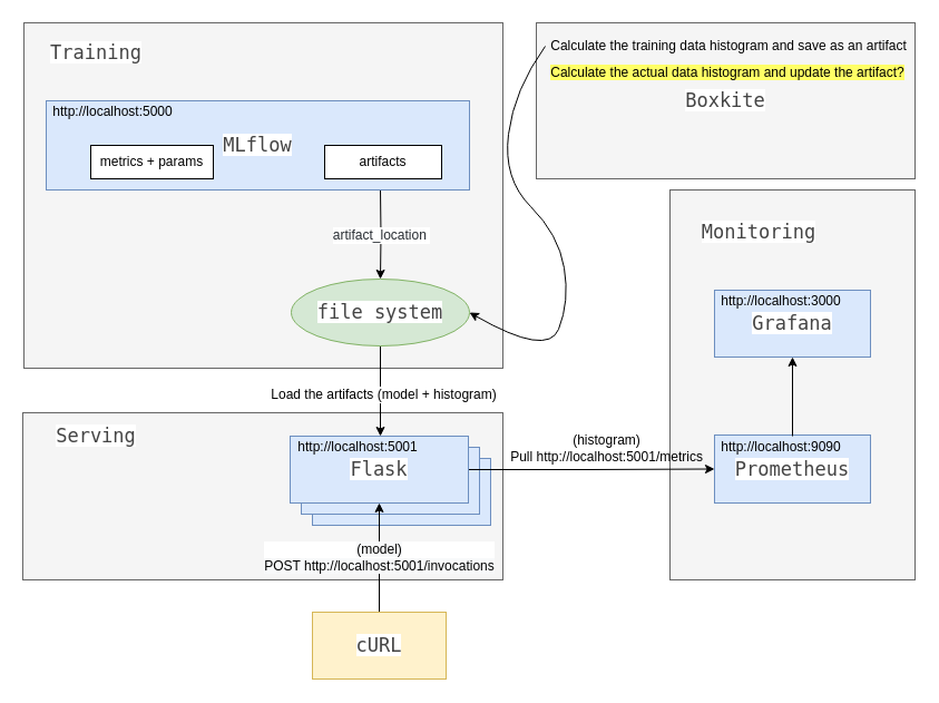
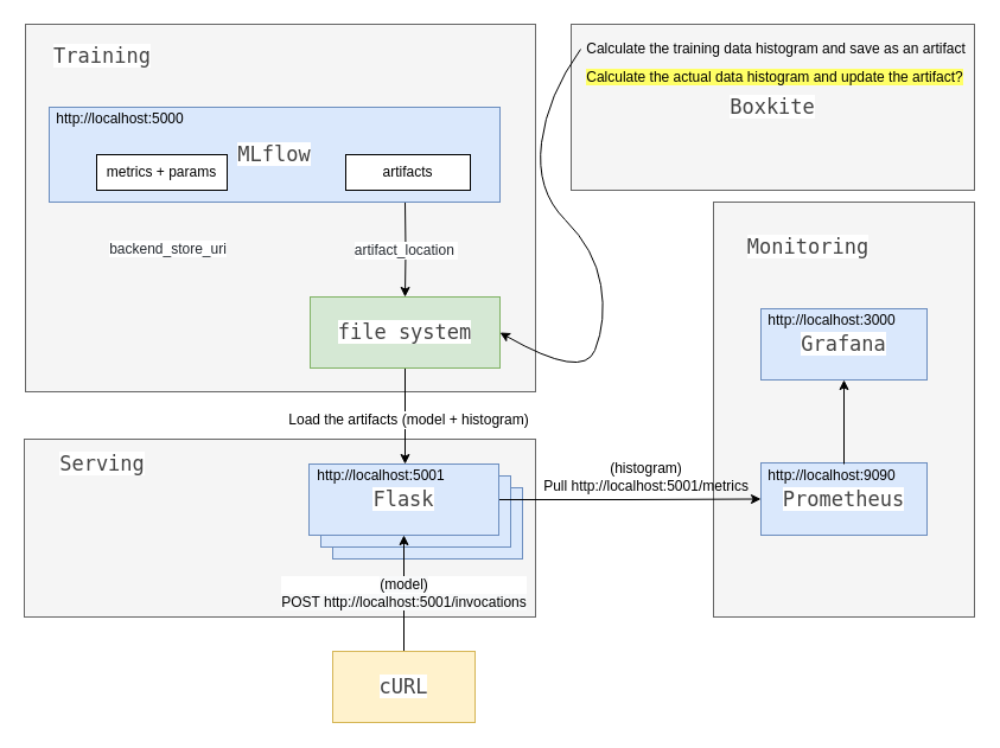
+ <mxCell id="13" value="&lt;span style=&quot;color: rgb(36 , 41 , 47) ; font-family: , , &amp;#34;sf mono&amp;#34; , &amp;#34;menlo&amp;#34; , &amp;#34;consolas&amp;#34; , &amp;#34;liberation mono&amp;#34; , monospace ; background-color: rgb(255 , 255 , 255)&quot;&gt;backend_store_uri&lt;/span&gt;" style="text;html=1;align=center;verticalAlign=middle;resizable=0;points=[];autosize=1;strokeColor=none;" vertex="1" parent="1"><mxGeometry x="86" y="200" width="110" height="20" as="geometry" /></mxCell>
- <mxCell id="12" value="&lt;span style=&quot;color: rgb(68 , 68 , 68) ; font-family: monospace ; font-size: 17px ; background-color: rgb(255 , 255 , 255)&quot;&gt;file system&lt;/span&gt;" style="ellipse;whiteSpace=wrap;html=1;fillColor=#d5e8d4;strokeColor=#82b366;" vertex="1" parent="1"><mxGeometry x="261" y="250" width="160" height="60" as="geometry" /></mxCell>
+ <mxCell id="12" value="&lt;span style=&quot;color: rgb(68 , 68 , 68) ; font-family: monospace ; font-size: 17px ; background-color: rgb(255 , 255 , 255)&quot;&gt;file system&lt;/span&gt;" style="rounded=0;whiteSpace=wrap;html=1;fillColor=#d5e8d4;strokeColor=#82b366;" vertex="1" parent="1"><mxGeometry x="261" y="250" width="160" height="60" as="geometry" /></mxCell>
